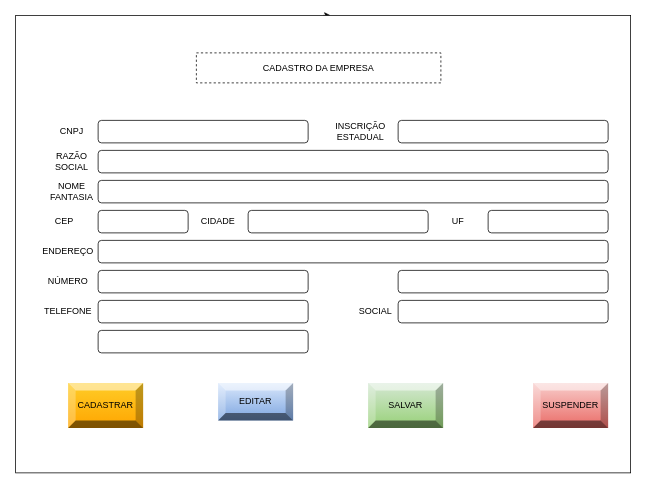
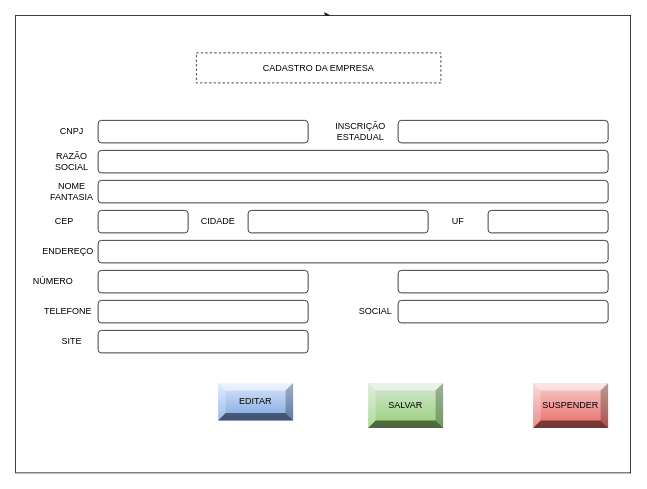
- <mxCell id="22" value="NÚMERO" style="text;html=1;strokeColor=none;fillColor=none;align=center;verticalAlign=middle;whiteSpace=wrap;rounded=0;" vertex="1" parent="1"><mxGeometry x="60" y="360" width="60" height="30" as="geometry" /></mxCell>
+ <mxCell id="22" value="NÚMERO" style="text;html=1;strokeColor=none;fillColor=none;align=center;verticalAlign=middle;whiteSpace=wrap;rounded=0;" vertex="1" parent="1"><mxGeometry x="40" y="360" width="60" height="30" as="geometry" /></mxCell>
+ <mxCell id="28" value="SITE" style="text;html=1;strokeColor=none;fillColor=none;align=center;verticalAlign=middle;whiteSpace=wrap;rounded=0;" vertex="1" parent="1"><mxGeometry x="65" y="440" width="60" height="30" as="geometry" /></mxCell>
- <mxCell id="30" value="CADASTRAR" style="labelPosition=center;verticalLabelPosition=middle;align=center;html=1;shape=mxgraph.basic.shaded_button;dx=10;fillColor=#ffcd28;strokeColor=#d79b00;whiteSpace=wrap;gradientColor=#ffa500;" vertex="1" parent="1"><mxGeometry x="90" y="510" width="100" height="60" as="geometry" /></mxCell>
